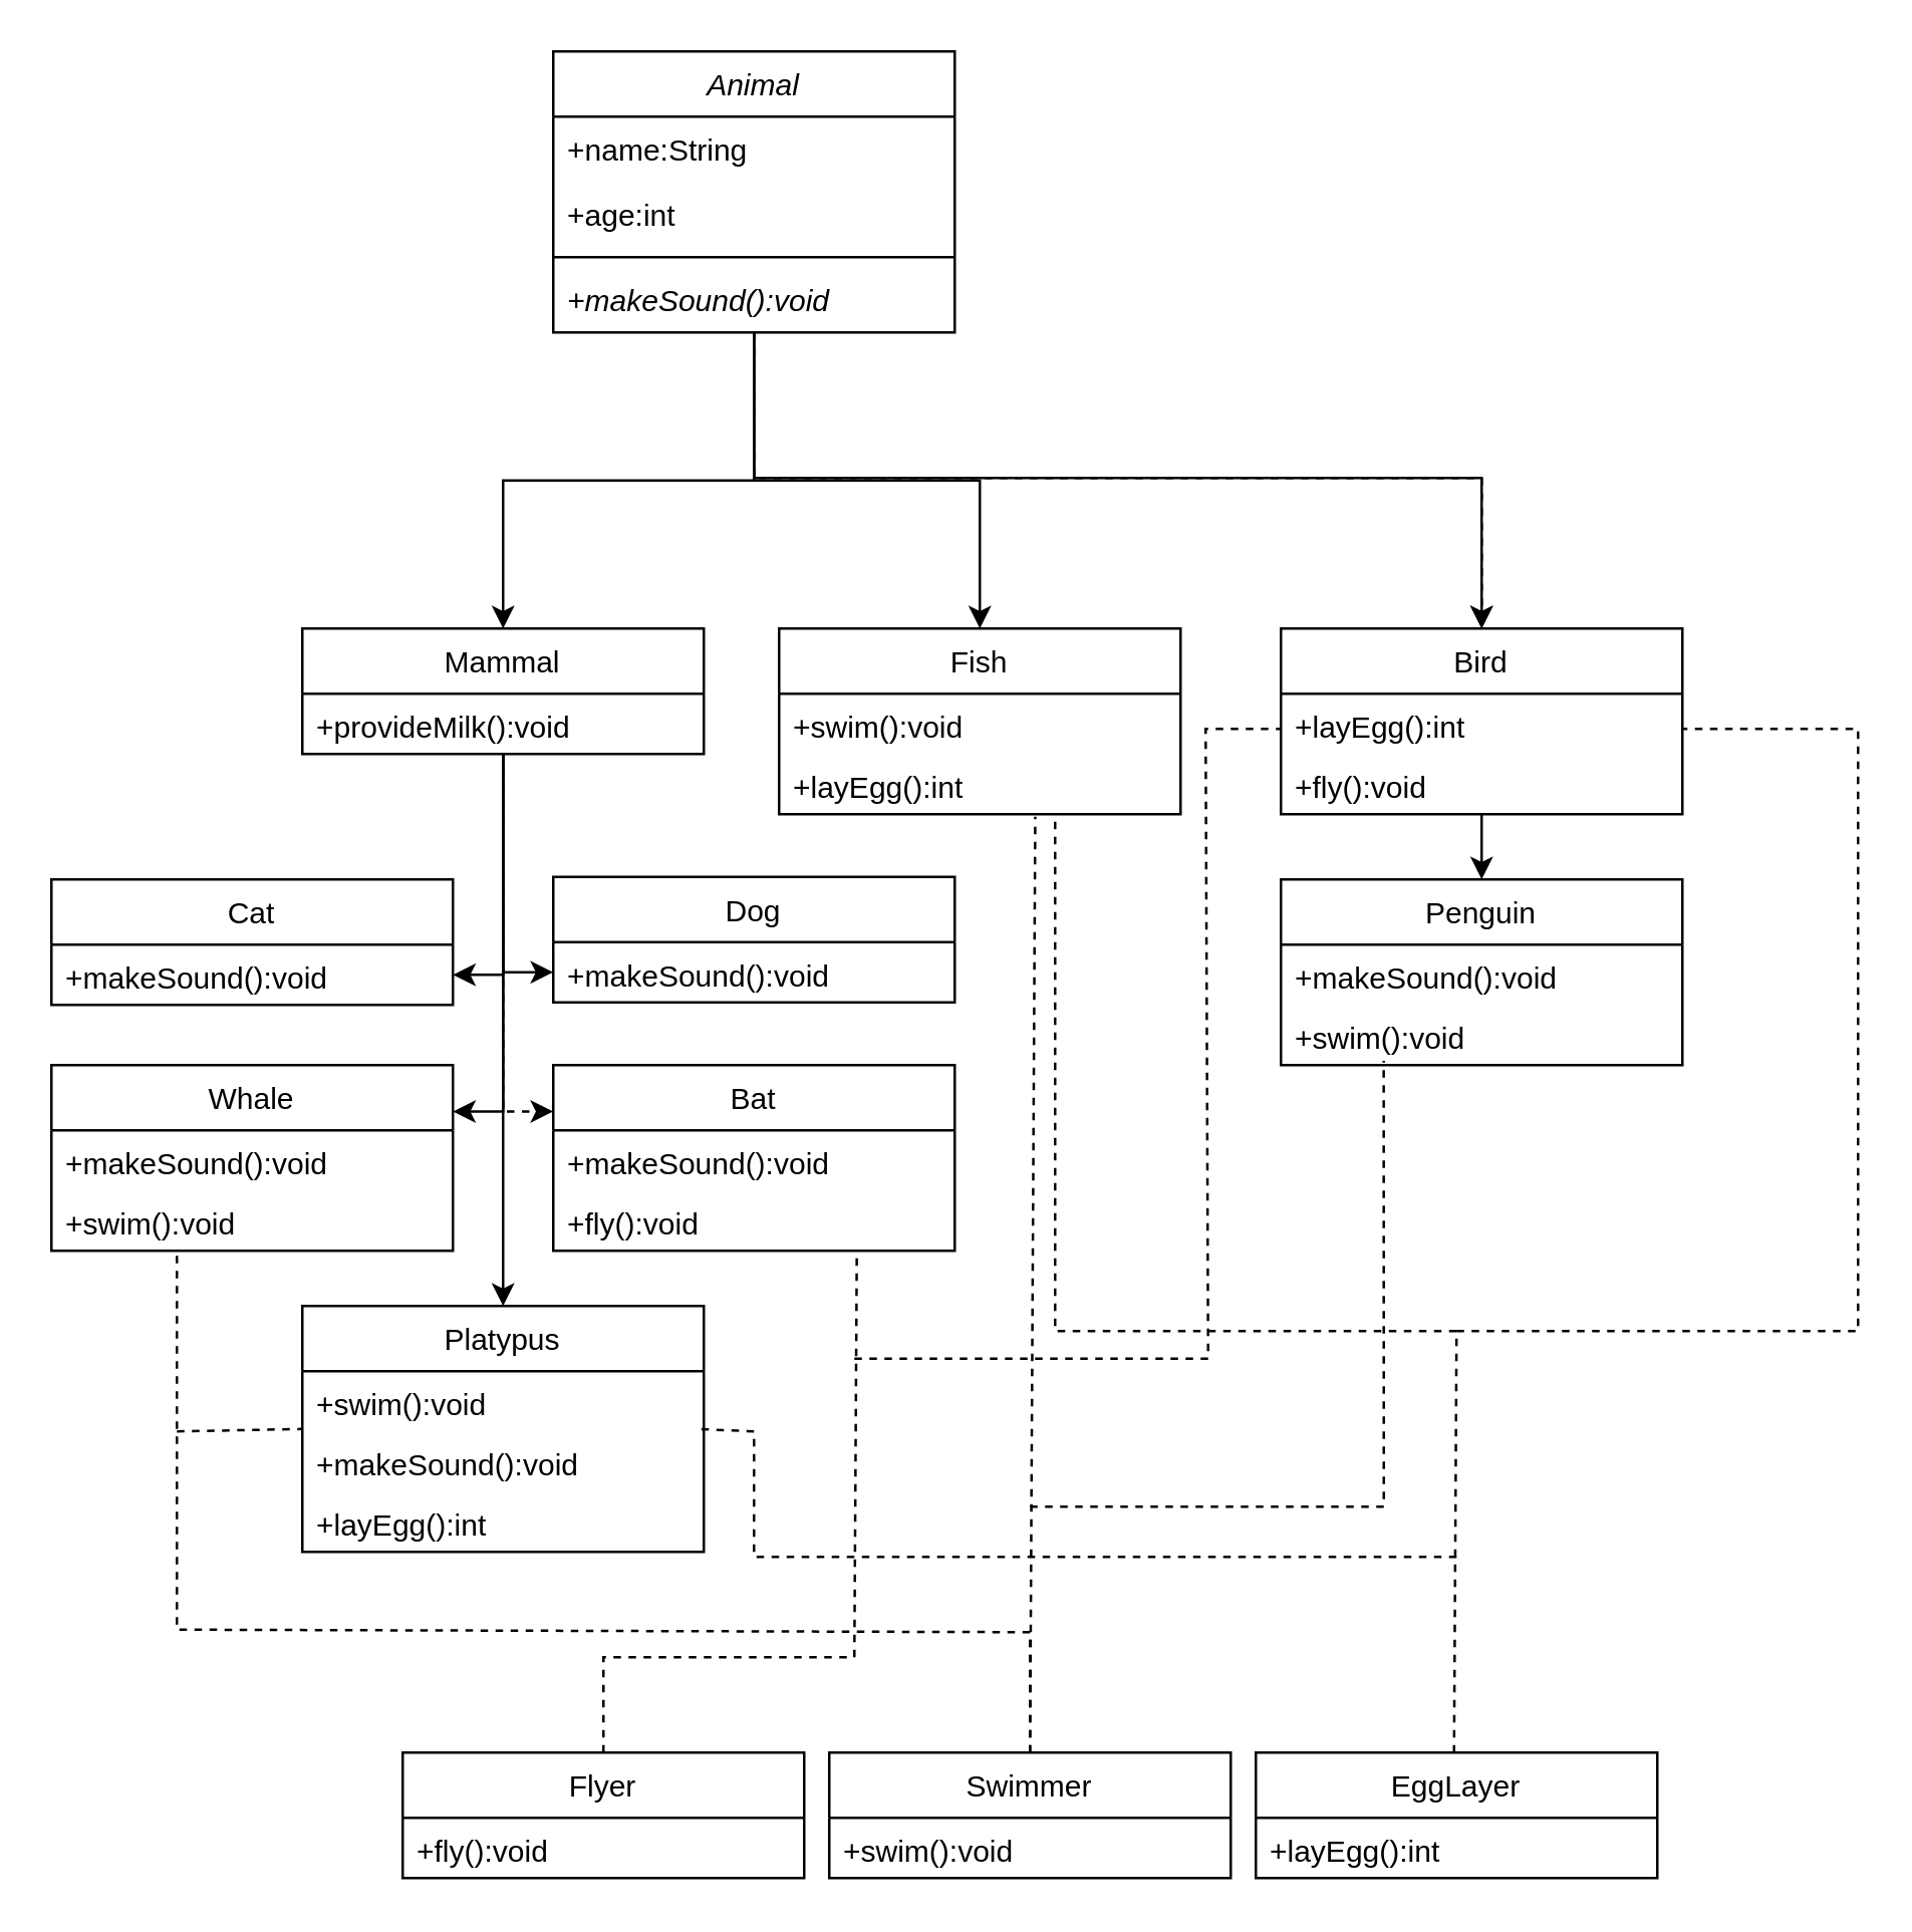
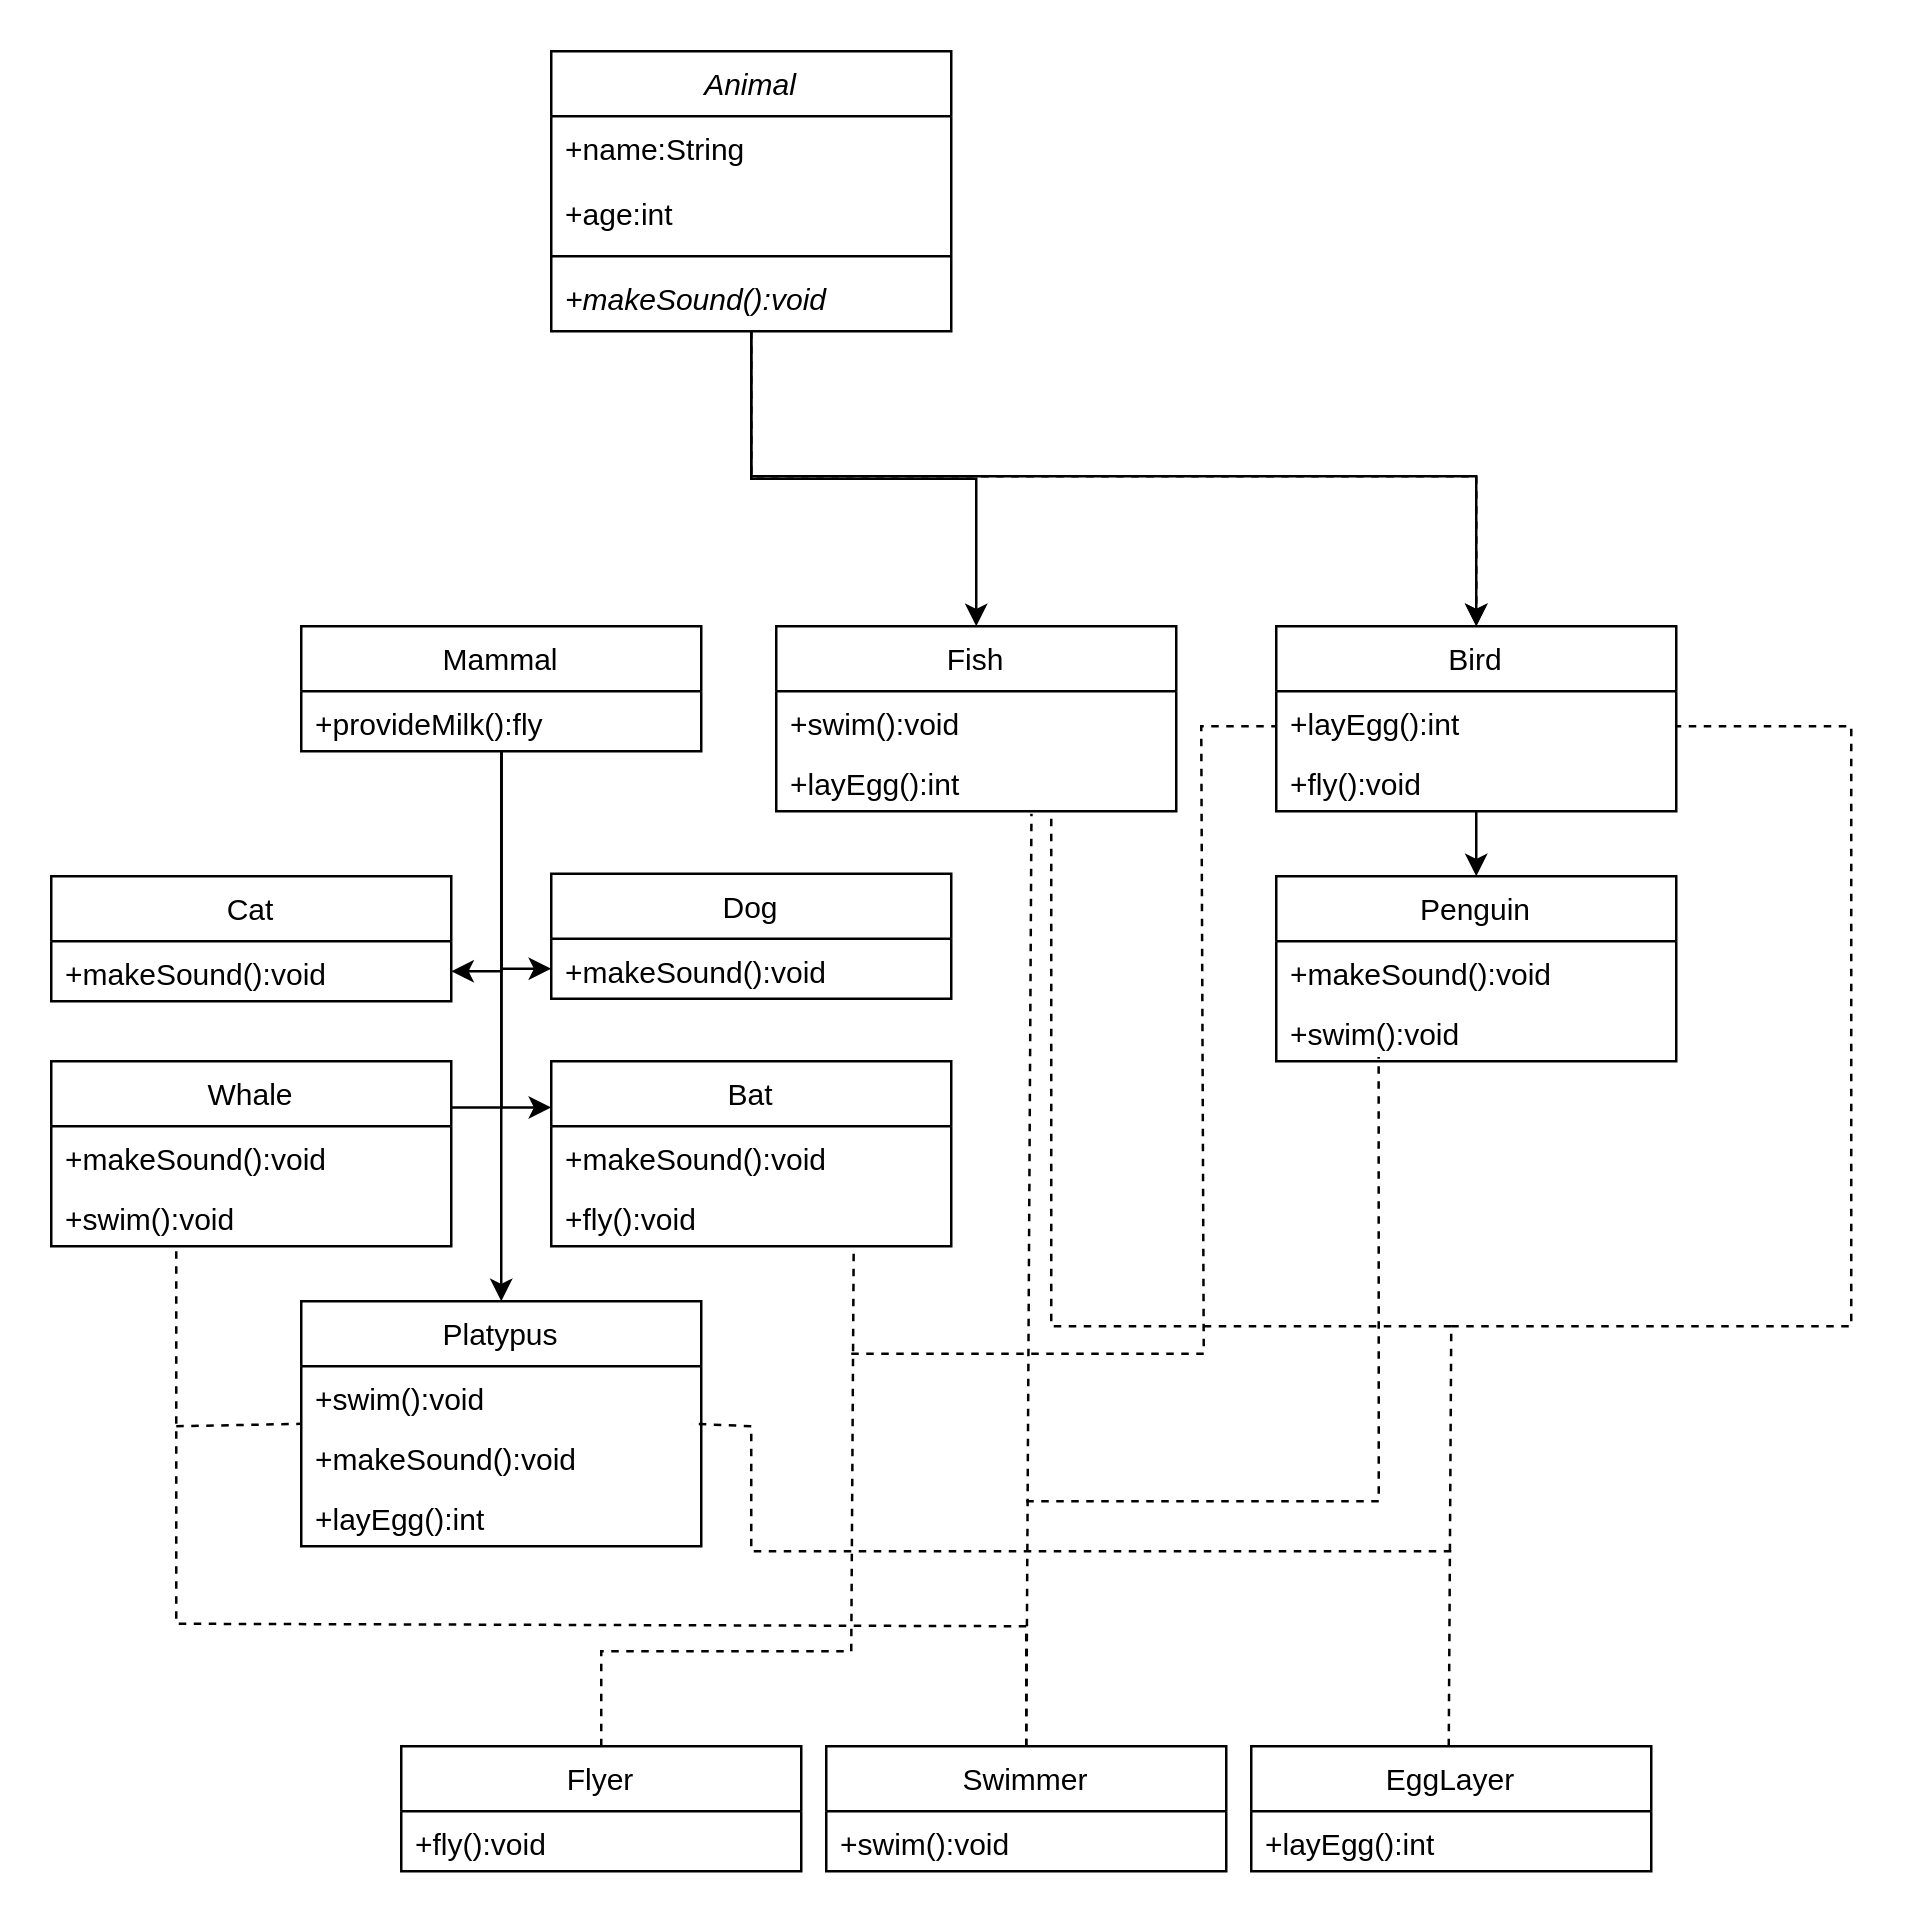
- <mxCell id="2" style="edgeStyle=orthogonalEdgeStyle;rounded=0;orthogonalLoop=1;jettySize=auto;html=1;" edge="1" parent="1" source="5" target="15"><mxGeometry relative="1" as="geometry" /></mxCell>
- <mxCell id="16" value="+provideMilk():void" style="text;align=left;verticalAlign=top;spacingLeft=4;spacingRight=4;overflow=hidden;rotatable=0;points=[[0,0.5],[1,0.5]];portConstraint=eastwest;rounded=0;shadow=0;html=0;fontStyle=0" vertex="1" parent="15"><mxGeometry y="26" width="160" height="24" as="geometry" /></mxCell>
+ <mxCell id="16" value="+provideMilk():fly" style="text;align=left;verticalAlign=top;spacingLeft=4;spacingRight=4;overflow=hidden;rotatable=0;points=[[0,0.5],[1,0.5]];portConstraint=eastwest;rounded=0;shadow=0;html=0;fontStyle=0" vertex="1" parent="15"><mxGeometry y="26" width="160" height="24" as="geometry" /></mxCell>
- <mxCell id="12" style="edgeStyle=orthogonalEdgeStyle;rounded=0;orthogonalLoop=1;jettySize=auto;html=1;entryX=1;entryY=0.25;entryDx=0;entryDy=0;" edge="1" parent="1" source="15" target="21"><mxGeometry relative="1" as="geometry" /></mxCell>
+ <mxCell id="12" style="edgeStyle=orthogonalEdgeStyle;rounded=0;orthogonalLoop=1;jettySize=auto;html=1;entryX=1;entryY=0.25;entryDx=0;entryDy=0;endArrow=none;" edge="1" parent="1" source="15" target="21"><mxGeometry relative="1" as="geometry" /></mxCell>
- <mxCell id="13" style="edgeStyle=orthogonalEdgeStyle;rounded=0;orthogonalLoop=1;jettySize=auto;html=1;entryX=0;entryY=0.25;entryDx=0;entryDy=0;dashed=1;" edge="1" parent="1" source="15" target="24"><mxGeometry relative="1" as="geometry" /></mxCell>
+ <mxCell id="13" style="edgeStyle=orthogonalEdgeStyle;rounded=0;orthogonalLoop=1;jettySize=auto;html=1;entryX=0;entryY=0.25;entryDx=0;entryDy=0;" edge="1" parent="1" source="15" target="24"><mxGeometry relative="1" as="geometry" /></mxCell>
